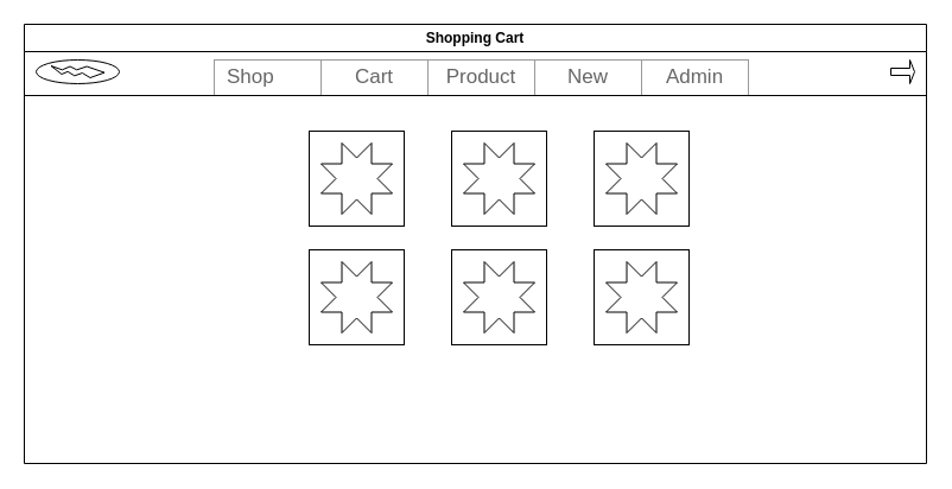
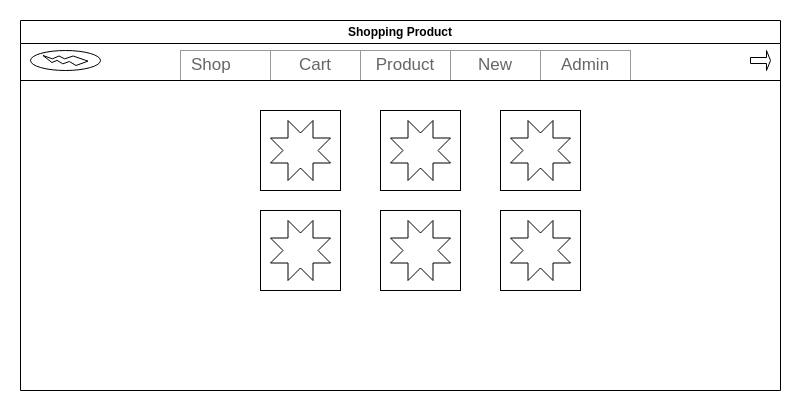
- <mxCell id="2" value="Shopping Cart" style="swimlane;whiteSpace=wrap;html=1;" vertex="1" parent="1"><mxGeometry x="20" y="20" width="760" height="370" as="geometry" /></mxCell>
+ <mxCell id="2" value="Shopping Product" style="swimlane;whiteSpace=wrap;html=1;" vertex="1" parent="1"><mxGeometry x="20" y="20" width="760" height="370" as="geometry" /></mxCell>
